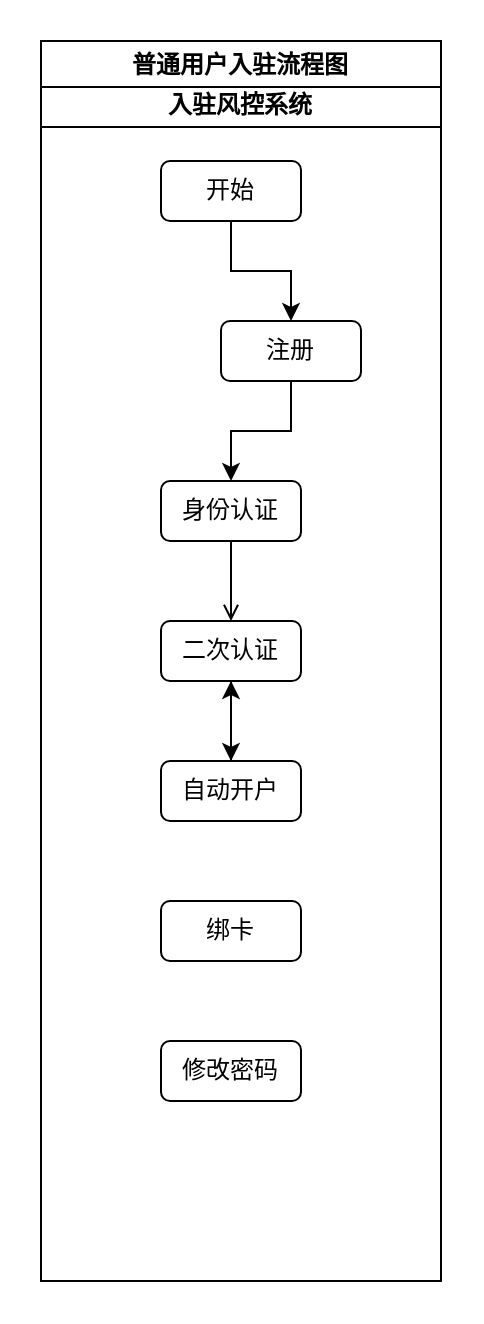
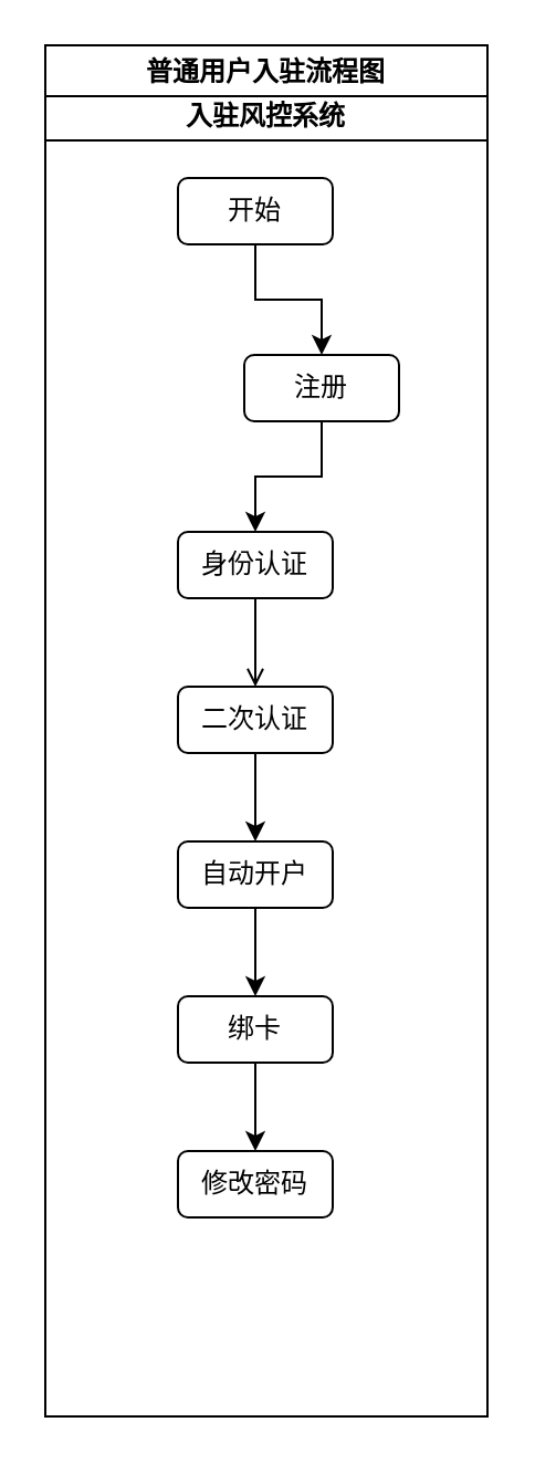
- <mxCell id="14" value="" style="edgeStyle=orthogonalEdgeStyle;rounded=0;orthogonalLoop=1;jettySize=auto;html=1;" edge="1" parent="2" source="13" target="9"><mxGeometry relative="1" as="geometry" /></mxCell>
+ <mxCell id="14" value="" style="edgeStyle=orthogonalEdgeStyle;rounded=0;orthogonalLoop=1;jettySize=auto;html=1;" edge="1" parent="2" source="13" target="11"><mxGeometry relative="1" as="geometry" /></mxCell>
+ <mxCell id="10" value="" style="edgeStyle=orthogonalEdgeStyle;rounded=0;orthogonalLoop=1;jettySize=auto;html=1;" edge="1" parent="2" source="11" target="12"><mxGeometry relative="1" as="geometry" /></mxCell>
